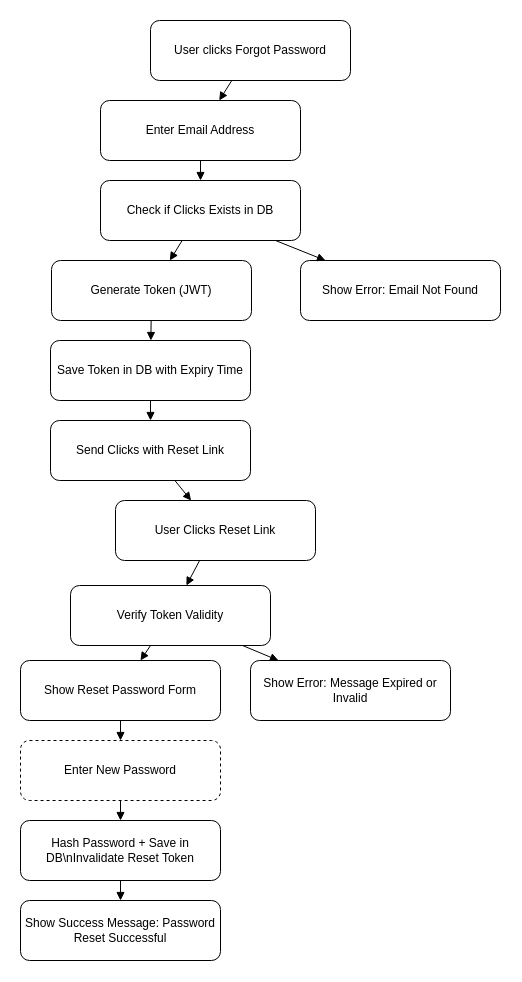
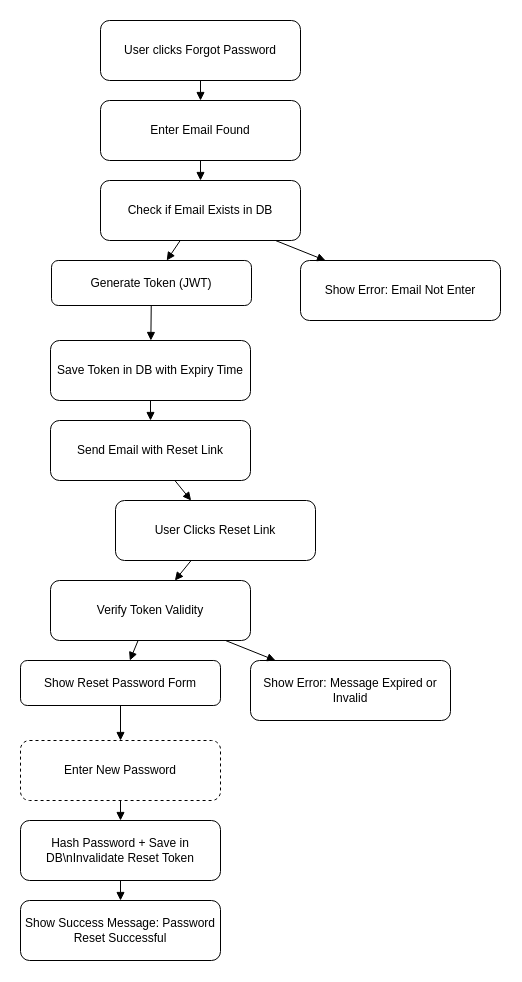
- <mxCell id="2" value="User clicks Forgot Password" style="rounded=1;whiteSpace=wrap;html=1;" parent="1" vertex="1"><mxGeometry x="150" y="20" width="200" height="60" as="geometry" /></mxCell>
+ <mxCell id="2" value="User clicks Forgot Password" style="rounded=1;whiteSpace=wrap;html=1;" parent="1" vertex="1"><mxGeometry x="100" y="20" width="200" height="60" as="geometry" /></mxCell>
- <mxCell id="3" value="Enter Email Address" style="rounded=1;whiteSpace=wrap;html=1;" parent="1" vertex="1"><mxGeometry x="100" y="100" width="200" height="60" as="geometry" /></mxCell>
+ <mxCell id="3" value="Enter Email Found" style="rounded=1;whiteSpace=wrap;html=1;" parent="1" vertex="1"><mxGeometry x="100" y="100" width="200" height="60" as="geometry" /></mxCell>
- <mxCell id="4" value="Check if Clicks Exists in DB" style="rounded=1;whiteSpace=wrap;html=1;" parent="1" vertex="1"><mxGeometry x="100" y="180" width="200" height="60" as="geometry" /></mxCell>
+ <mxCell id="4" value="Check if Email Exists in DB" style="rounded=1;whiteSpace=wrap;html=1;" parent="1" vertex="1"><mxGeometry x="100" y="180" width="200" height="60" as="geometry" /></mxCell>
- <mxCell id="5" value="Generate Token (JWT)" style="rounded=1;whiteSpace=wrap;html=1;" parent="1" vertex="1"><mxGeometry x="51" y="260" width="200" height="60" as="geometry" /></mxCell>
+ <mxCell id="5" value="Generate Token (JWT)" style="rounded=1;whiteSpace=wrap;html=1;" parent="1" vertex="1"><mxGeometry x="51" y="260" width="200" height="45" as="geometry" /></mxCell>
- <mxCell id="6" value="Show Error: Email Not Found" style="rounded=1;whiteSpace=wrap;html=1;" parent="1" vertex="1"><mxGeometry x="300" y="260" width="200" height="60" as="geometry" /></mxCell>
+ <mxCell id="6" value="Show Error: Email Not Enter" style="rounded=1;whiteSpace=wrap;html=1;" parent="1" vertex="1"><mxGeometry x="300" y="260" width="200" height="60" as="geometry" /></mxCell>
- <mxCell id="8" value="Send Clicks with Reset Link" style="rounded=1;whiteSpace=wrap;html=1;" parent="1" vertex="1"><mxGeometry x="50" y="420" width="200" height="60" as="geometry" /></mxCell>
+ <mxCell id="8" value="Send Email with Reset Link" style="rounded=1;whiteSpace=wrap;html=1;" parent="1" vertex="1"><mxGeometry x="50" y="420" width="200" height="60" as="geometry" /></mxCell>
- <mxCell id="10" value="Verify Token Validity" style="rounded=1;whiteSpace=wrap;html=1;" parent="1" vertex="1"><mxGeometry x="70" y="585" width="200" height="60" as="geometry" /></mxCell>
+ <mxCell id="10" value="Verify Token Validity" style="rounded=1;whiteSpace=wrap;html=1;" parent="1" vertex="1"><mxGeometry x="50" y="580" width="200" height="60" as="geometry" /></mxCell>
- <mxCell id="11" value="Show Reset Password Form" style="rounded=1;whiteSpace=wrap;html=1;" parent="1" vertex="1"><mxGeometry x="20" y="660" width="200" height="60" as="geometry" /></mxCell>
+ <mxCell id="11" value="Show Reset Password Form" style="rounded=1;whiteSpace=wrap;html=1;" parent="1" vertex="1"><mxGeometry x="20" y="660" width="200" height="45" as="geometry" /></mxCell>
